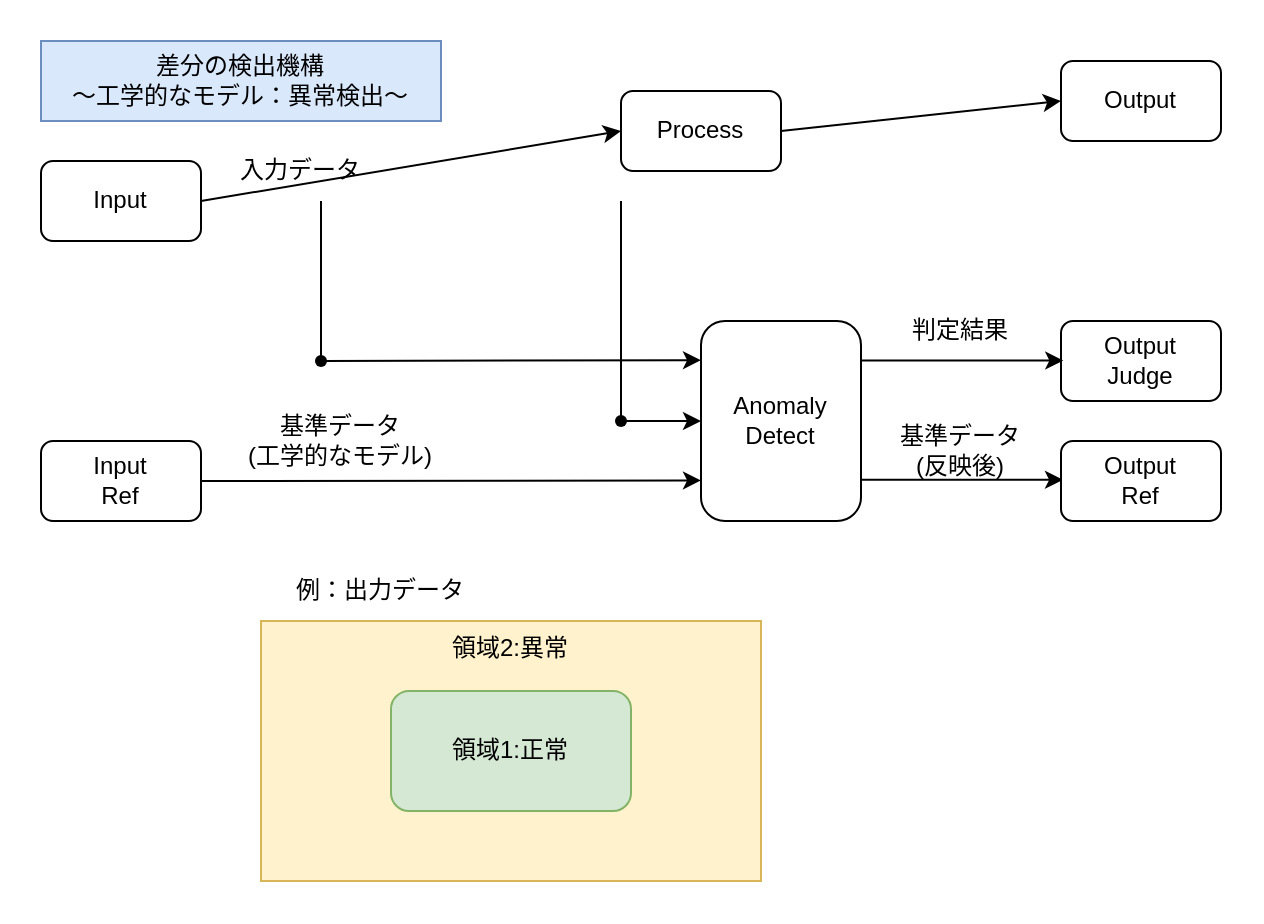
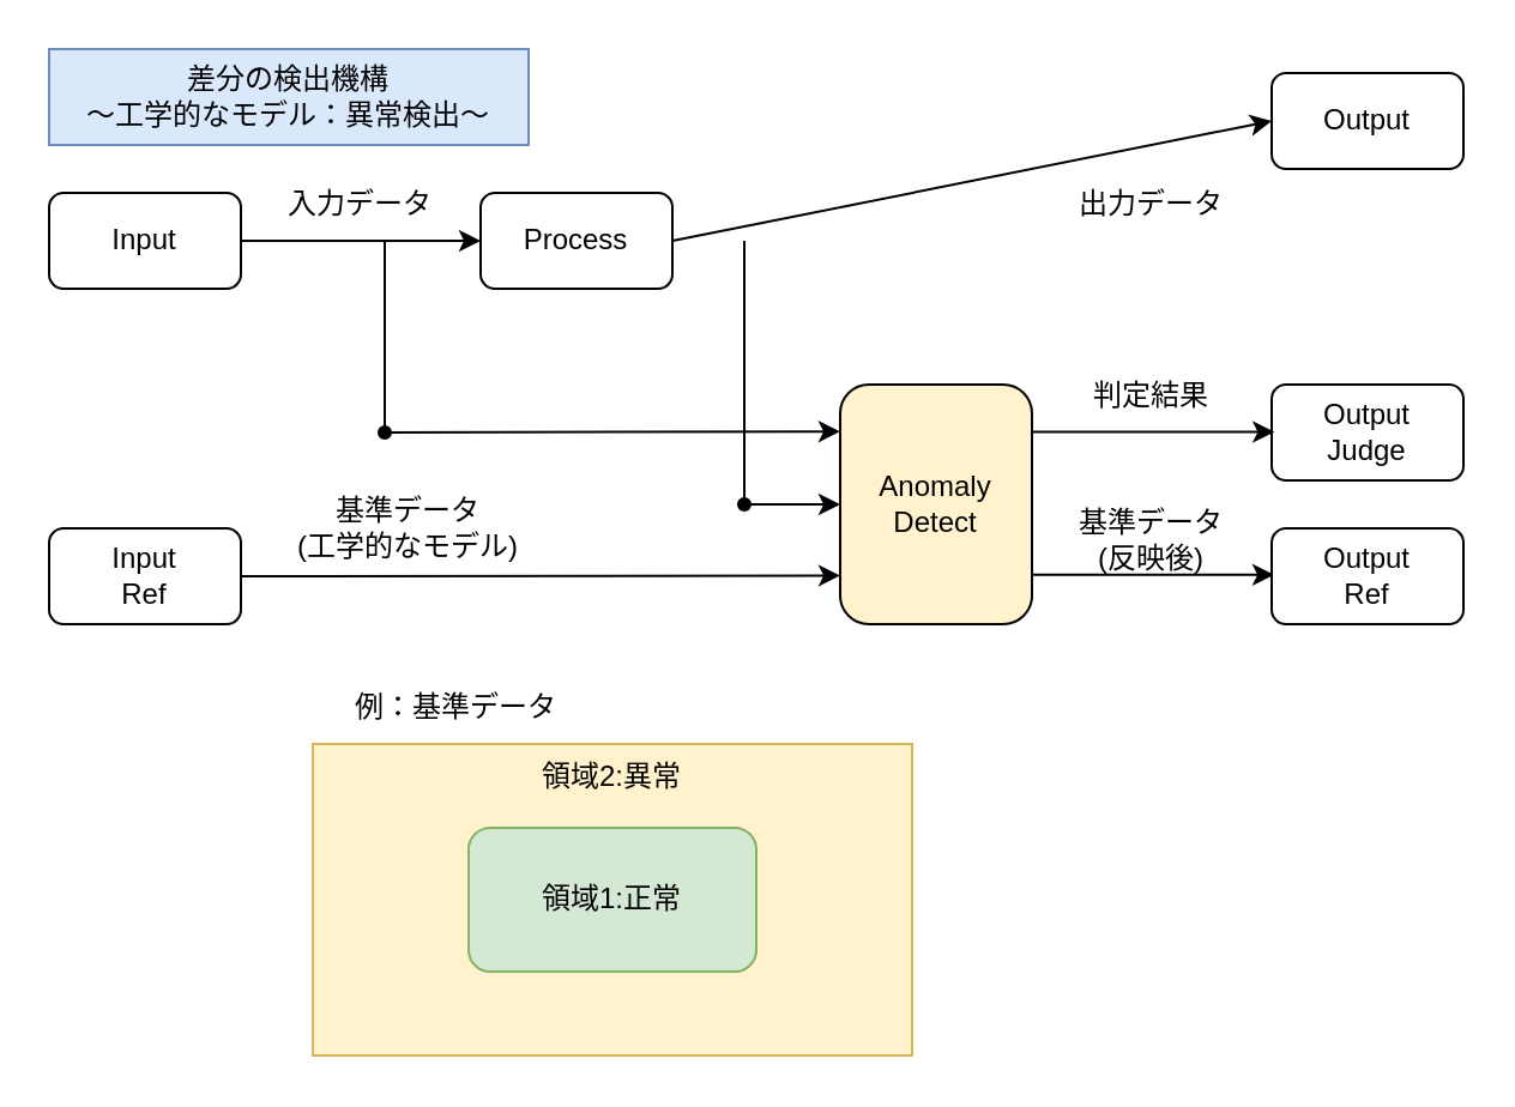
- <mxCell id="5" value="Process" style="rounded=1;whiteSpace=wrap;html=1;" vertex="1" parent="1"><mxGeometry x="310" y="45" width="80" height="40" as="geometry" /></mxCell>
+ <mxCell id="5" value="Process" style="rounded=1;whiteSpace=wrap;html=1;" vertex="1" parent="1"><mxGeometry x="200" y="80" width="80" height="40" as="geometry" /></mxCell>
+ <mxCell id="14" value="出力データ" style="text;html=1;align=center;verticalAlign=middle;whiteSpace=wrap;rounded=0;" vertex="1" parent="1"><mxGeometry x="440" y="70" width="80" height="30" as="geometry" /></mxCell>
- <mxCell id="6" value="Anomaly&lt;div&gt;Detect&lt;/div&gt;" style="rounded=1;whiteSpace=wrap;html=1;" vertex="1" parent="1"><mxGeometry x="350" y="160" width="80" height="100" as="geometry" /></mxCell>
+ <mxCell id="6" value="Anomaly&lt;div&gt;Detect&lt;/div&gt;" style="rounded=1;whiteSpace=wrap;html=1;fillColor=#fff2cc;" vertex="1" parent="1"><mxGeometry x="350" y="160" width="80" height="100" as="geometry" /></mxCell>
- <mxCell id="29" value="例：出力データ" style="text;html=1;align=center;verticalAlign=middle;whiteSpace=wrap;rounded=0;" vertex="1" parent="1"><mxGeometry x="130" y="280" width="120" height="30" as="geometry" /></mxCell>
+ <mxCell id="29" value="例：基準データ" style="text;html=1;align=center;verticalAlign=middle;whiteSpace=wrap;rounded=0;" vertex="1" parent="1"><mxGeometry x="130" y="280" width="120" height="30" as="geometry" /></mxCell>
